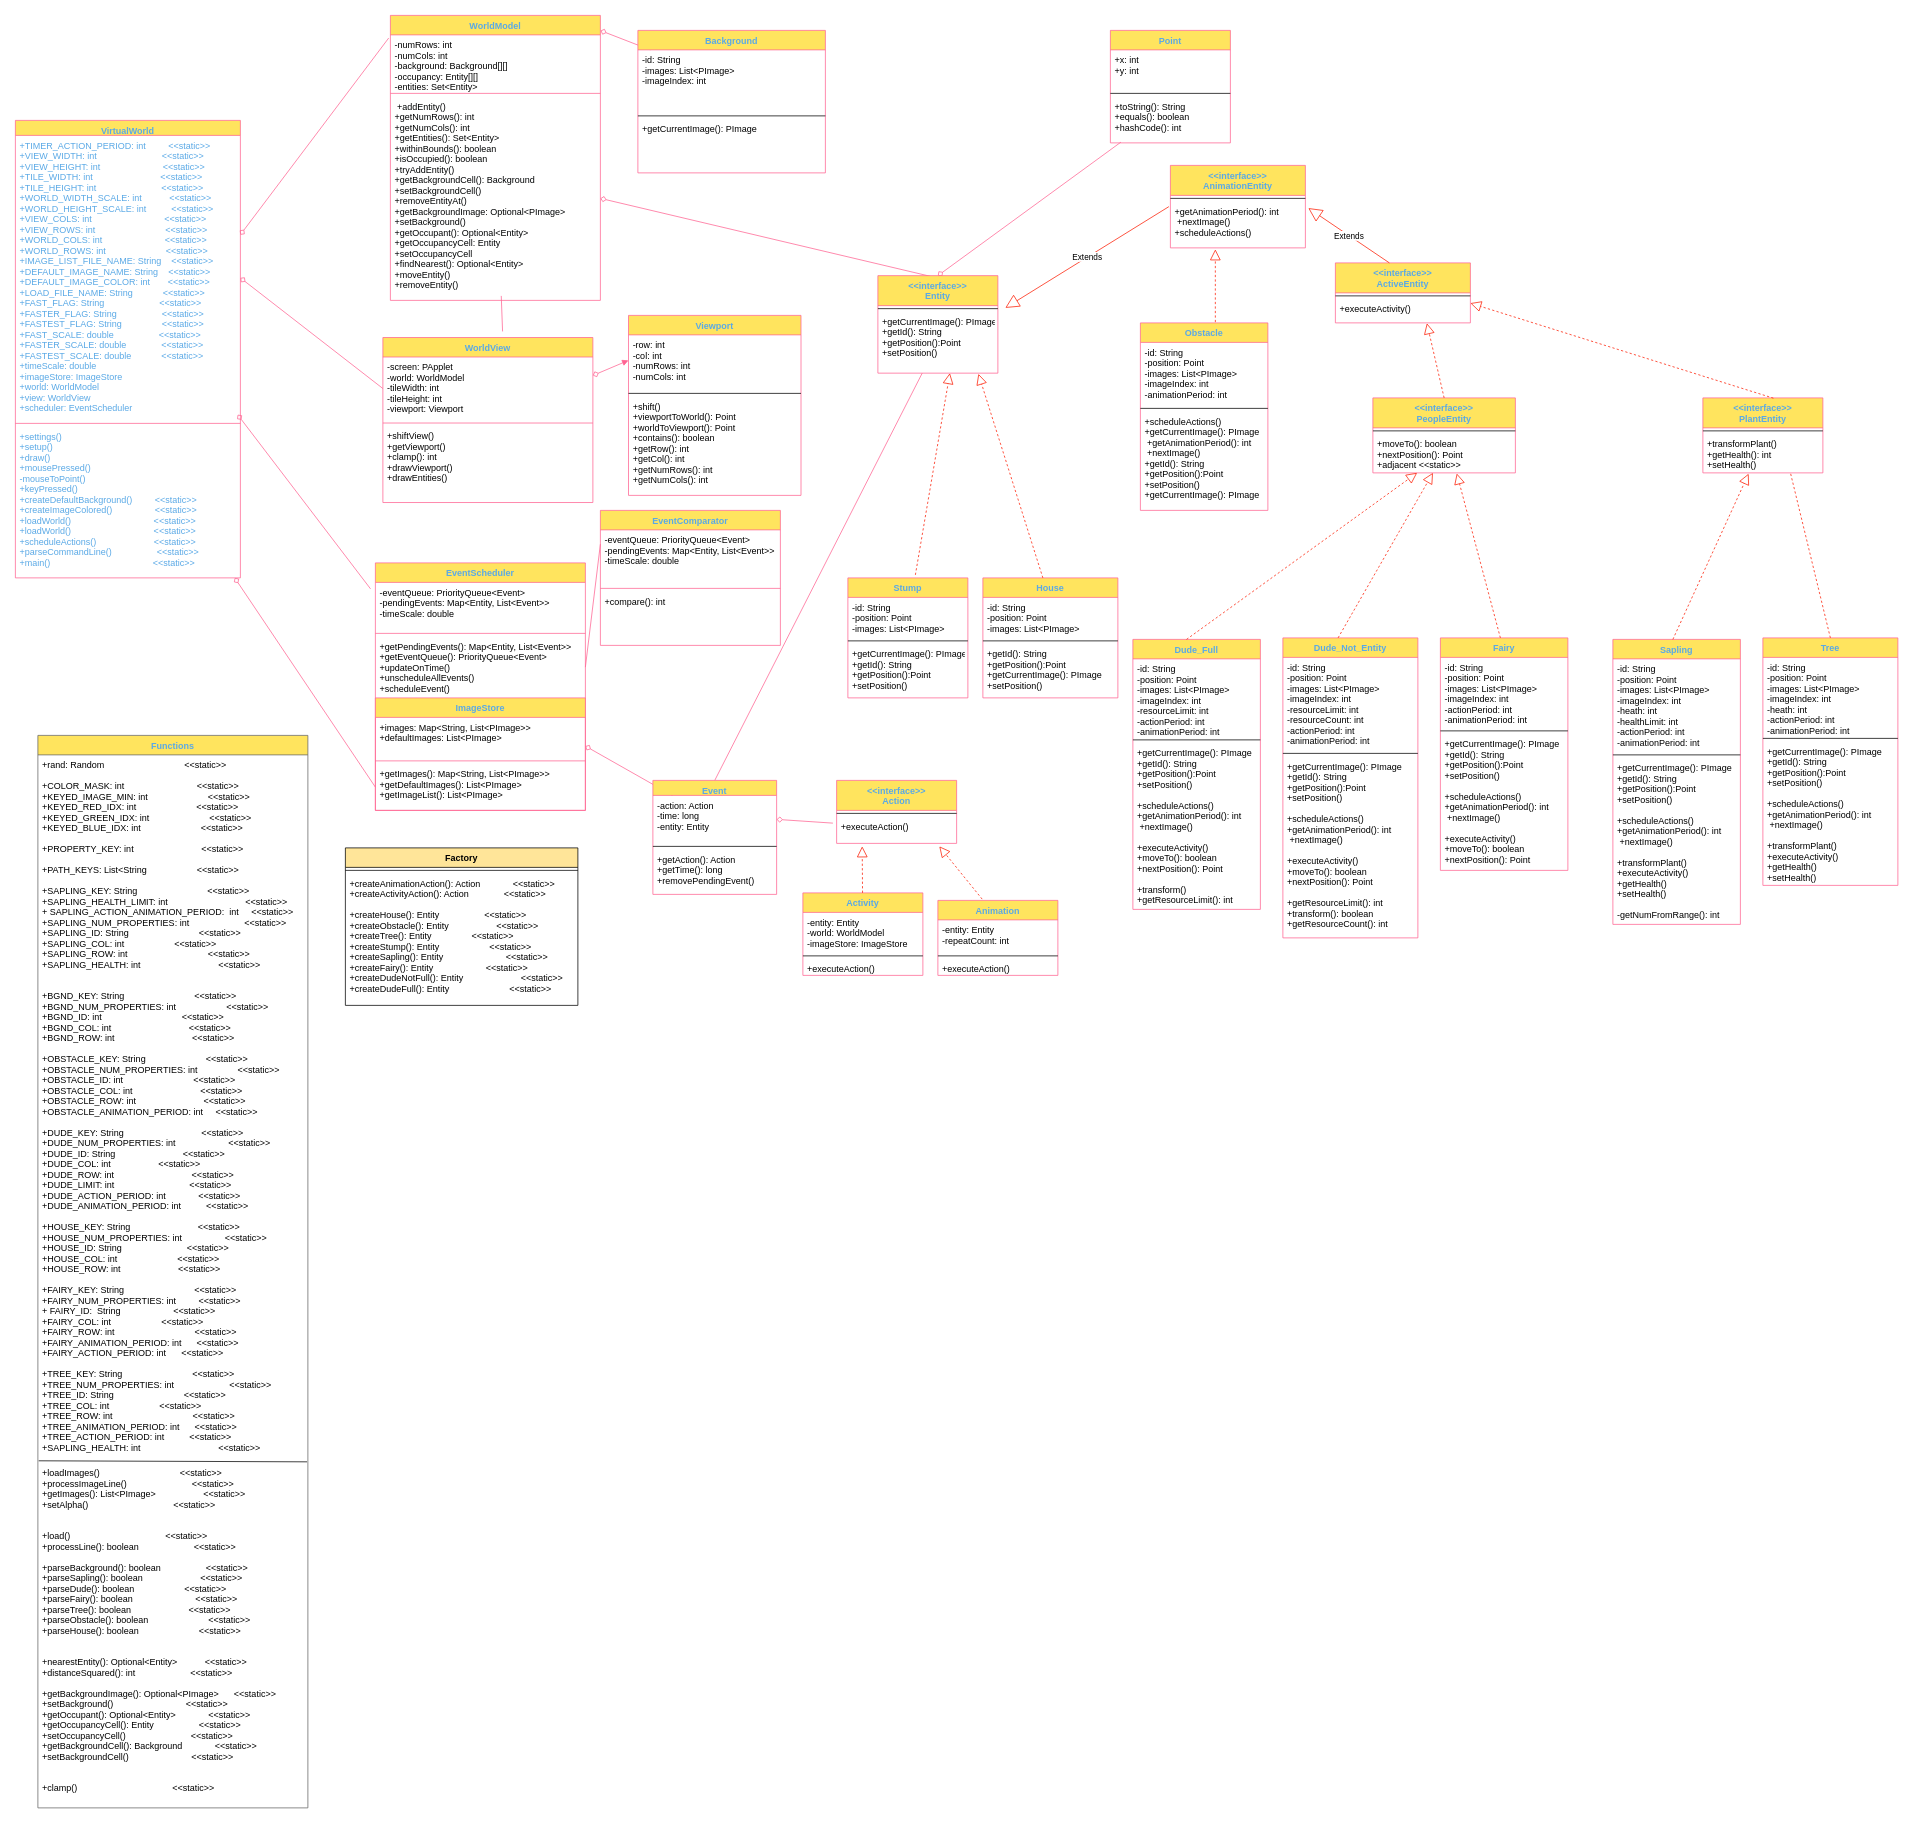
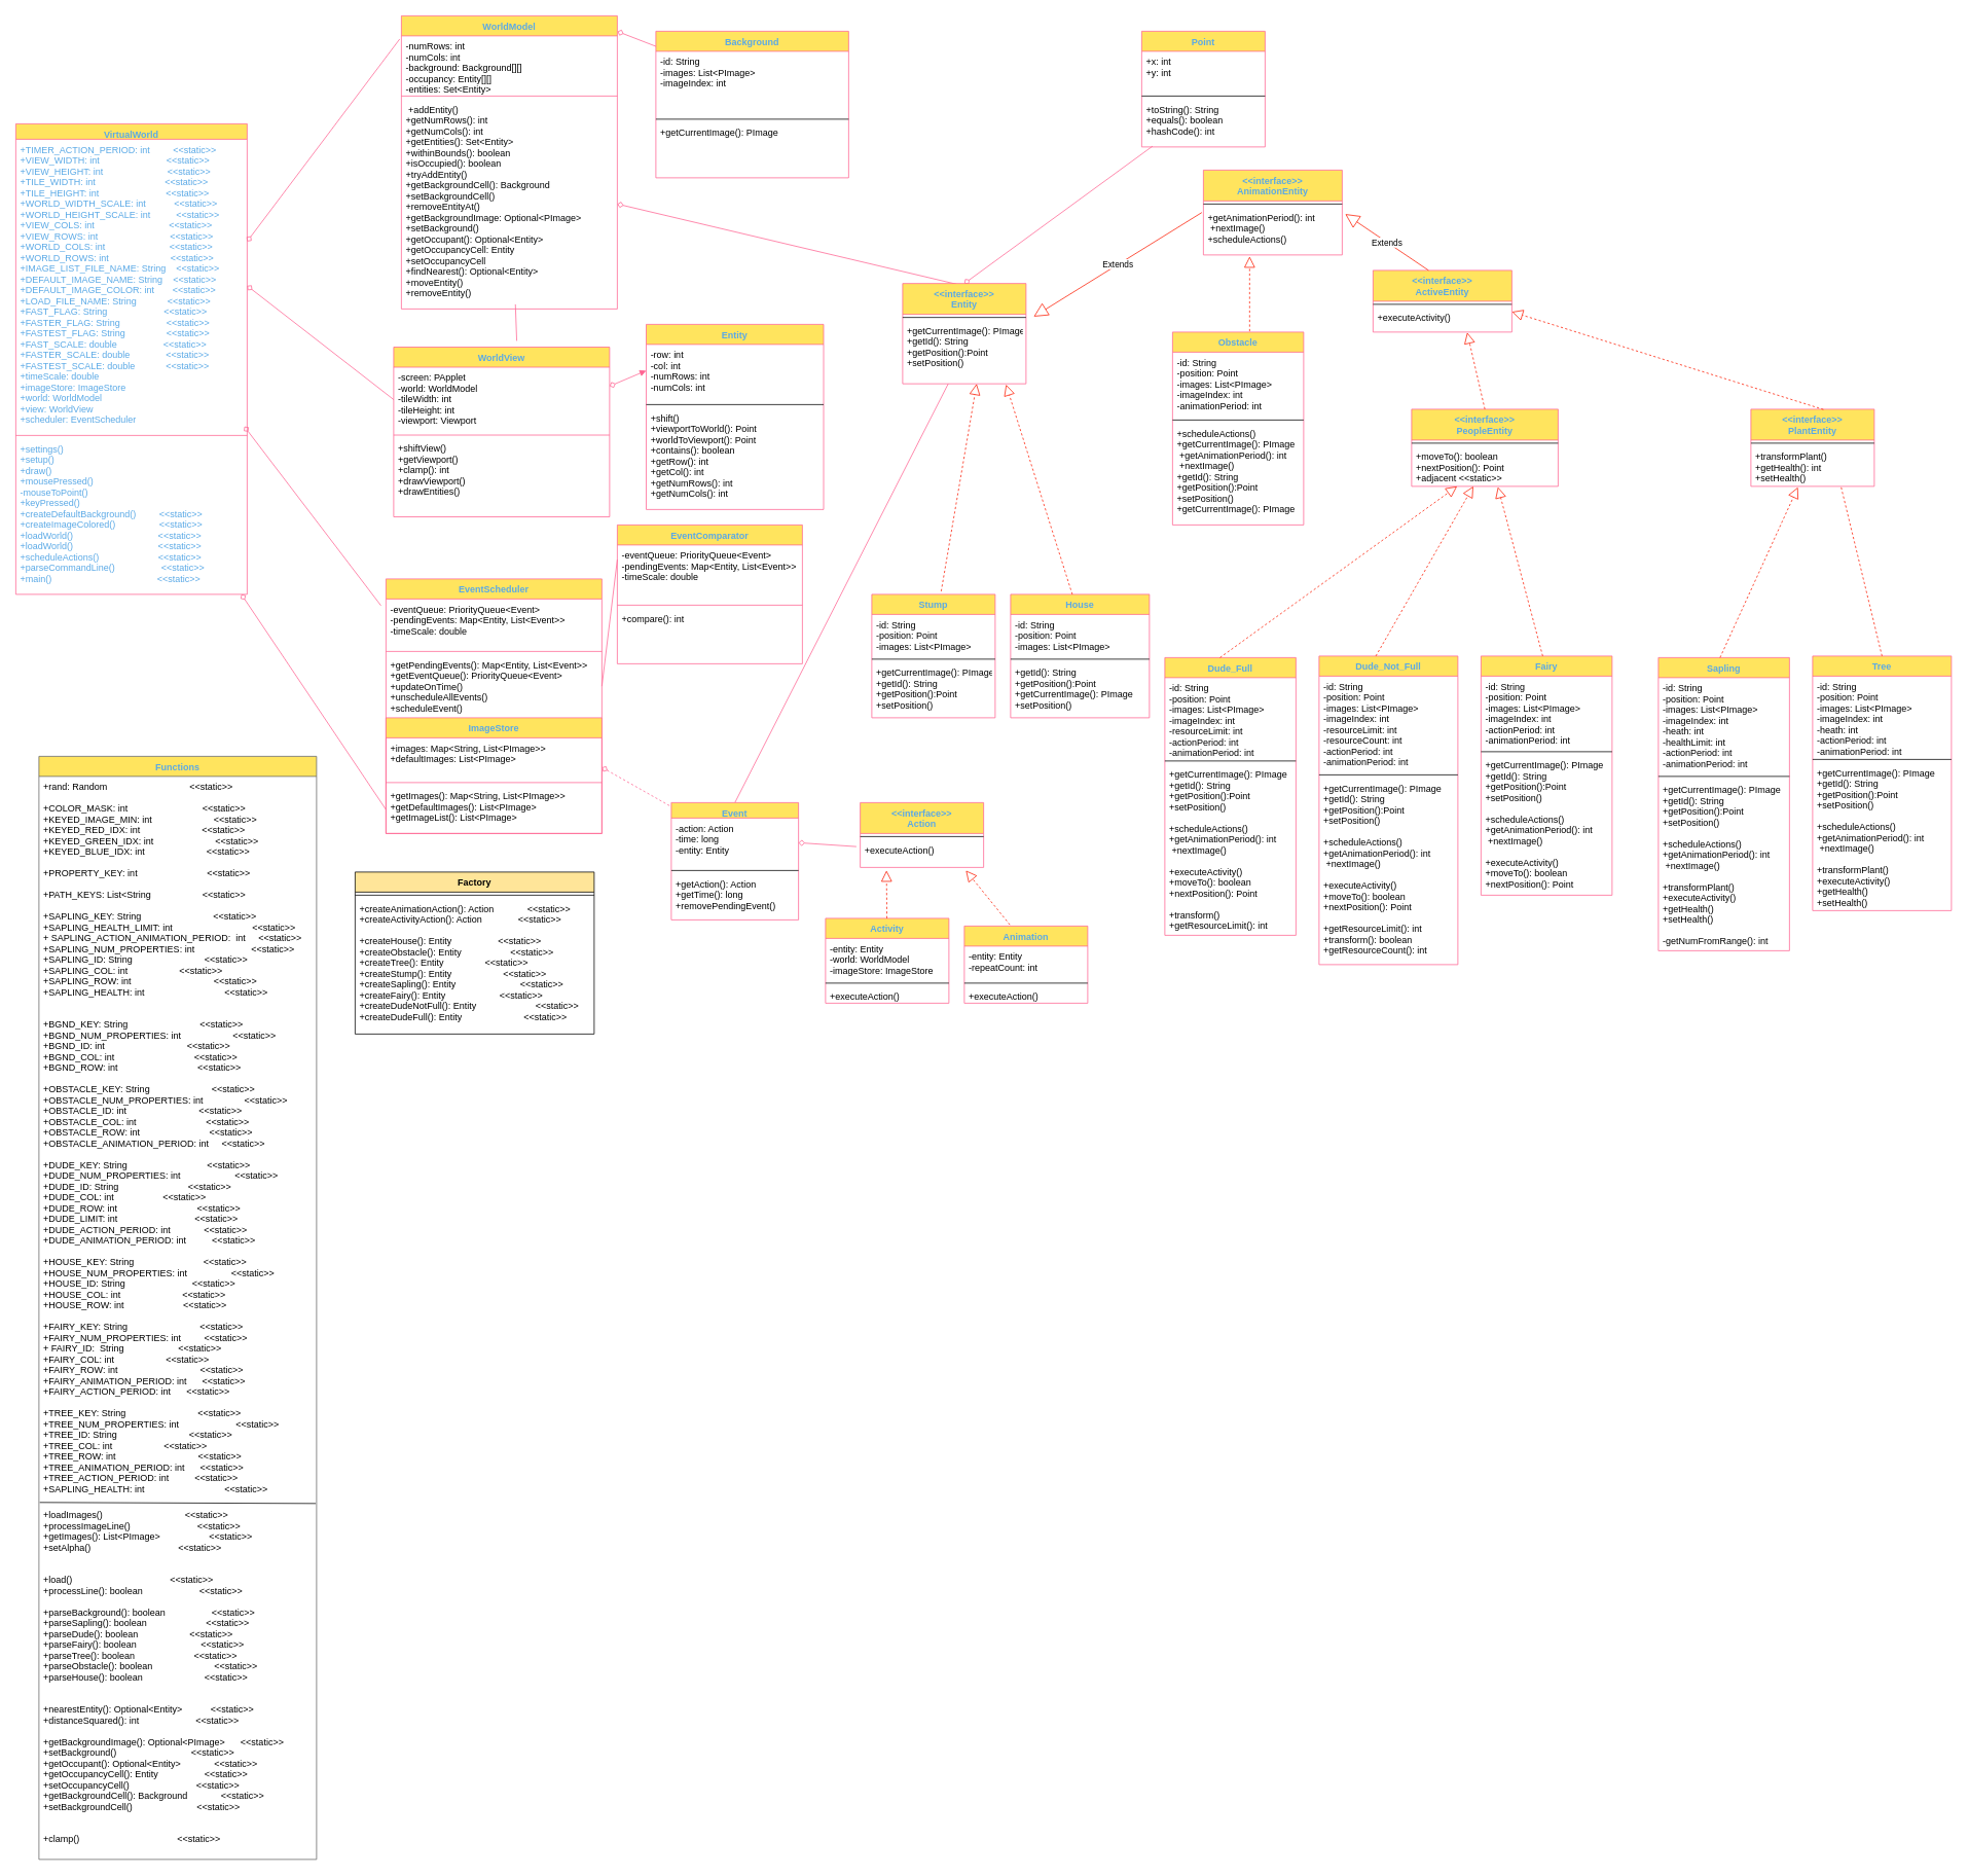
- <mxCell id="50" value="Viewport" style="swimlane;fontStyle=1;align=center;verticalAlign=top;childLayout=stackLayout;horizontal=1;startSize=26;horizontalStack=0;resizeParent=1;resizeParentMax=0;resizeLast=0;collapsible=1;marginBottom=0;hachureGap=4;pointerEvents=0;sketch=0;fontColor=#5AA9E6;strokeColor=#FF6392;fillColor=#FFE45E;" parent="1" vertex="1"><mxGeometry x="837.5" y="420" width="230" height="240" as="geometry" /></mxCell>
+ <mxCell id="50" value="Entity" style="swimlane;fontStyle=1;align=center;verticalAlign=top;childLayout=stackLayout;horizontal=1;startSize=26;horizontalStack=0;resizeParent=1;resizeParentMax=0;resizeLast=0;collapsible=1;marginBottom=0;hachureGap=4;pointerEvents=0;sketch=0;fontColor=#5AA9E6;strokeColor=#FF6392;fillColor=#FFE45E;" parent="1" vertex="1"><mxGeometry x="837.5" y="420" width="230" height="240" as="geometry" /></mxCell>
- <mxCell id="120" value="Dude_Not_Entity" style="swimlane;fontStyle=1;align=center;verticalAlign=top;childLayout=stackLayout;horizontal=1;startSize=26;horizontalStack=0;resizeParent=1;resizeParentMax=0;resizeLast=0;collapsible=1;marginBottom=0;hachureGap=4;pointerEvents=0;sketch=0;fontColor=#5AA9E6;strokeColor=#FF6392;fillColor=#FFE45E;" vertex="1" parent="1"><mxGeometry x="1710" y="850" width="180" height="400" as="geometry" /></mxCell>
+ <mxCell id="120" value="Dude_Not_Full" style="swimlane;fontStyle=1;align=center;verticalAlign=top;childLayout=stackLayout;horizontal=1;startSize=26;horizontalStack=0;resizeParent=1;resizeParentMax=0;resizeLast=0;collapsible=1;marginBottom=0;hachureGap=4;pointerEvents=0;sketch=0;fontColor=#5AA9E6;strokeColor=#FF6392;fillColor=#FFE45E;" vertex="1" parent="1"><mxGeometry x="1710" y="850" width="180" height="400" as="geometry" /></mxCell>
- <mxCell id="8" value="" style="graphMlID=e6;endArrow=none;strokeColor=#FF6392;strokeWidth=1.0;startArrow=diamond;startFill=0;endFill=1;fontColor=#5AA9E6;" parent="1" source="27" target="55" edge="1"><mxGeometry relative="1" as="geometry" /></mxCell>
+ <mxCell id="8" value="" style="graphMlID=e6;endArrow=none;strokeColor=#FF6392;strokeWidth=1.0;startArrow=diamond;startFill=0;endFill=1;fontColor=#5AA9E6;dashed=1;" parent="1" source="27" target="55" edge="1"><mxGeometry relative="1" as="geometry" /></mxCell>
